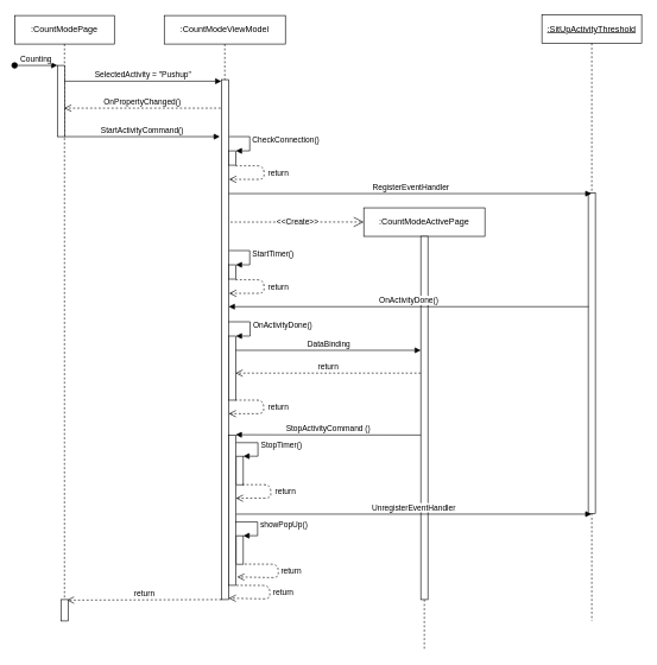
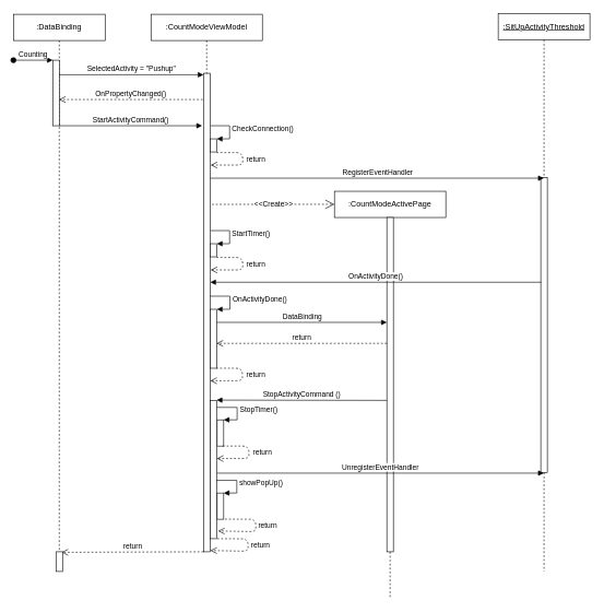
- <mxCell id="7" value=":CountModePage" style="shape=umlLifeline;perimeter=lifelinePerimeter;whiteSpace=wrap;html=1;container=1;collapsible=0;recursiveResize=0;outlineConnect=0;" parent="1" vertex="1"><mxGeometry x="20" y="21" width="140" height="830" as="geometry" /></mxCell>
+ <mxCell id="7" value=":DataBinding" style="shape=umlLifeline;perimeter=lifelinePerimeter;whiteSpace=wrap;html=1;container=1;collapsible=0;recursiveResize=0;outlineConnect=0;" parent="1" vertex="1"><mxGeometry x="20" y="21" width="140" height="830" as="geometry" /></mxCell>
